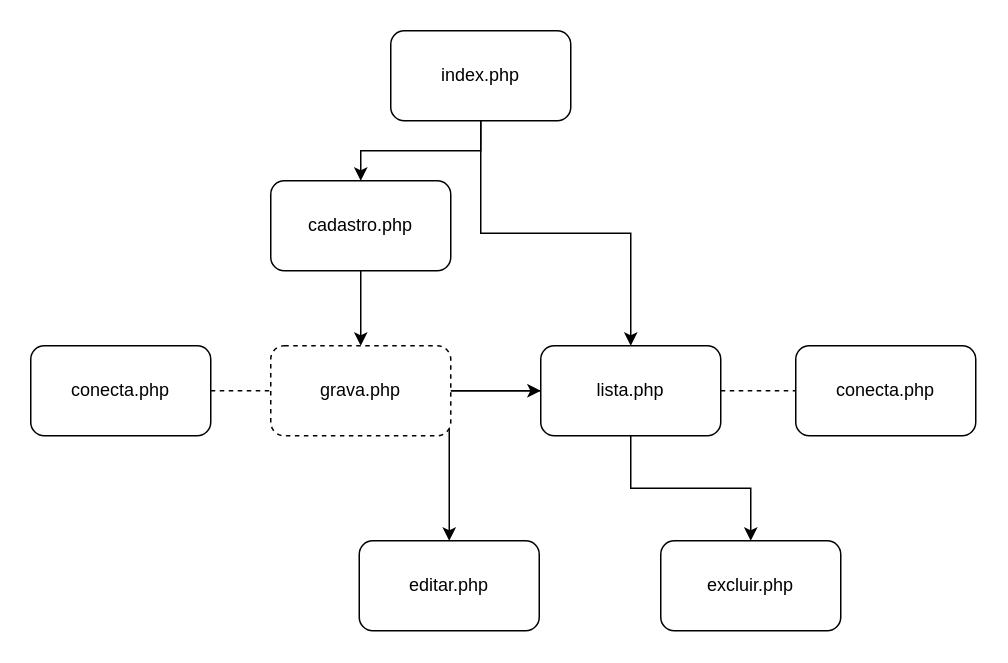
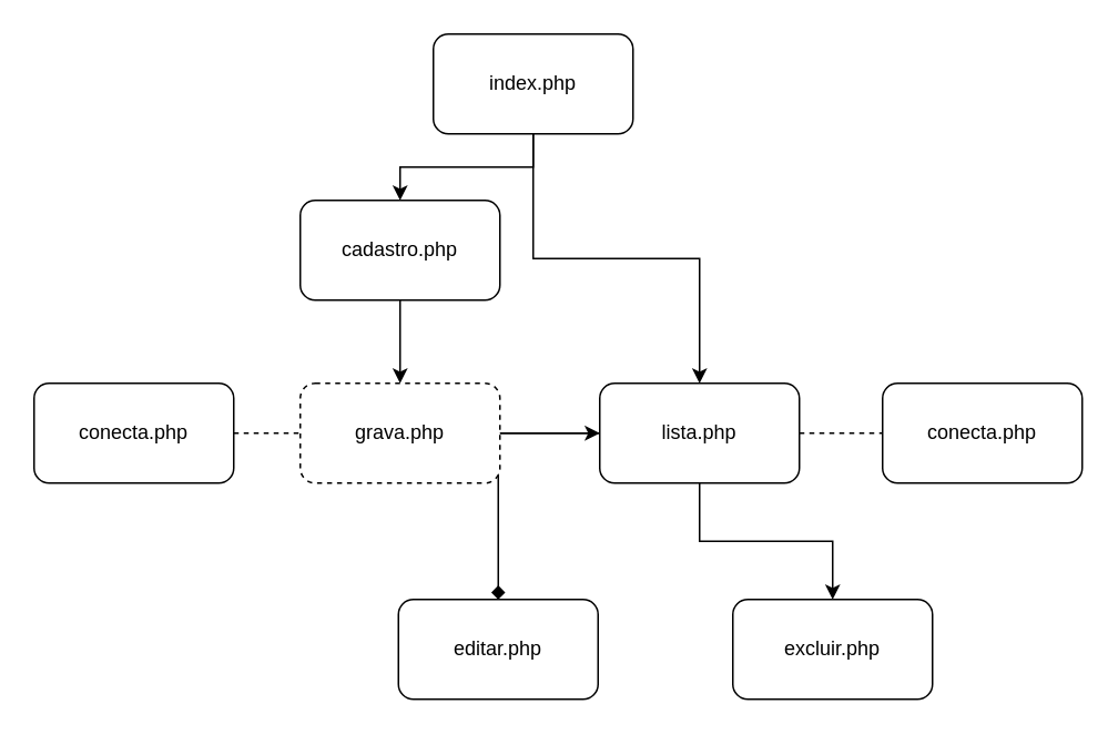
- <mxCell id="8" style="edgeStyle=orthogonalEdgeStyle;rounded=0;orthogonalLoop=1;jettySize=auto;html=1;" edge="1" parent="1" source="9" target="16"><mxGeometry relative="1" as="geometry" /></mxCell>
+ <mxCell id="8" style="edgeStyle=orthogonalEdgeStyle;rounded=0;orthogonalLoop=1;jettySize=auto;html=1;endArrow=diamond;" edge="1" parent="1" source="9" target="16"><mxGeometry relative="1" as="geometry" /></mxCell>
